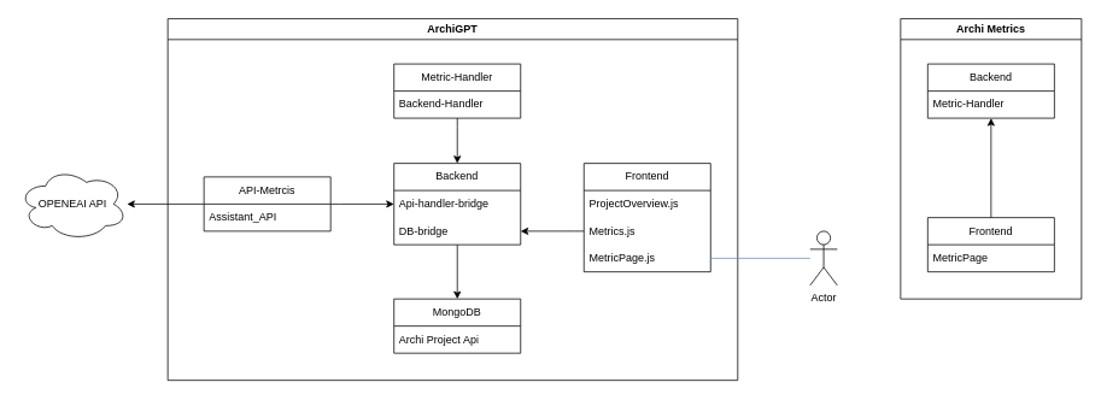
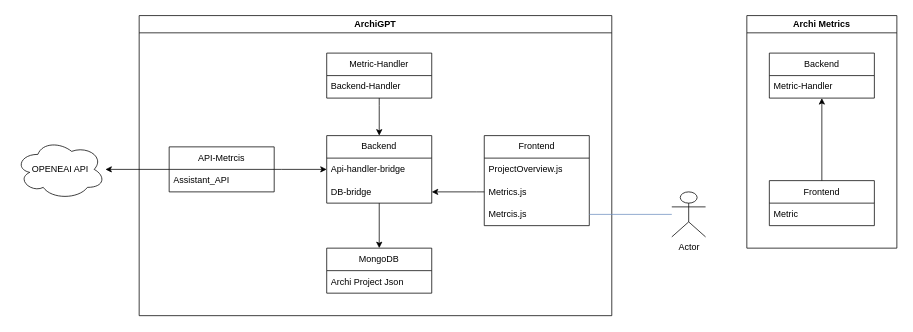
- <mxCell id="8" value="&lt;div&gt;MetricPage.js&lt;/div&gt;" style="text;strokeColor=none;fillColor=none;align=left;verticalAlign=middle;spacingLeft=4;spacingRight=4;overflow=hidden;points=[[0,0.5],[1,0.5]];portConstraint=eastwest;rotatable=0;whiteSpace=wrap;html=1;" parent="5" vertex="1"><mxGeometry y="90" width="140" height="30" as="geometry" /></mxCell>
+ <mxCell id="8" value="&lt;div&gt;Metrcis.js&lt;/div&gt;" style="text;strokeColor=none;fillColor=none;align=left;verticalAlign=middle;spacingLeft=4;spacingRight=4;overflow=hidden;points=[[0,0.5],[1,0.5]];portConstraint=eastwest;rotatable=0;whiteSpace=wrap;html=1;" parent="5" vertex="1"><mxGeometry y="90" width="140" height="30" as="geometry" /></mxCell>
- <mxCell id="29" value="Actor" style="shape=umlActor;verticalLabelPosition=bottom;verticalAlign=top;html=1;outlineConnect=0;" parent="1" vertex="1"><mxGeometry x="895" y="255" width="30" height="60" as="geometry" /></mxCell>
+ <mxCell id="29" value="Actor" style="shape=umlActor;verticalLabelPosition=bottom;verticalAlign=top;html=1;outlineConnect=0;" parent="1" vertex="1"><mxGeometry x="895" y="255" width="45" height="60" as="geometry" /></mxCell>
- <mxCell id="24" value="MetricPage" style="text;strokeColor=none;fillColor=none;align=left;verticalAlign=middle;spacingLeft=4;spacingRight=4;overflow=hidden;points=[[0,0.5],[1,0.5]];portConstraint=eastwest;rotatable=0;whiteSpace=wrap;html=1;" parent="23" vertex="1"><mxGeometry y="30" width="140" height="30" as="geometry" /></mxCell>
+ <mxCell id="24" value="Metric" style="text;strokeColor=none;fillColor=none;align=left;verticalAlign=middle;spacingLeft=4;spacingRight=4;overflow=hidden;points=[[0,0.5],[1,0.5]];portConstraint=eastwest;rotatable=0;whiteSpace=wrap;html=1;" parent="23" vertex="1"><mxGeometry y="30" width="140" height="30" as="geometry" /></mxCell>
- <mxCell id="4" value="Archi Project Api" style="text;strokeColor=none;fillColor=none;align=left;verticalAlign=middle;spacingLeft=4;spacingRight=4;overflow=hidden;points=[[0,0.5],[1,0.5]];portConstraint=eastwest;rotatable=0;whiteSpace=wrap;html=1;" parent="3" vertex="1"><mxGeometry y="30" width="140" height="30" as="geometry" /></mxCell>
+ <mxCell id="4" value="Archi Project Json" style="text;strokeColor=none;fillColor=none;align=left;verticalAlign=middle;spacingLeft=4;spacingRight=4;overflow=hidden;points=[[0,0.5],[1,0.5]];portConstraint=eastwest;rotatable=0;whiteSpace=wrap;html=1;" parent="3" vertex="1"><mxGeometry y="30" width="140" height="30" as="geometry" /></mxCell>
